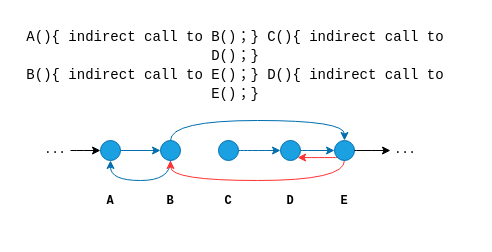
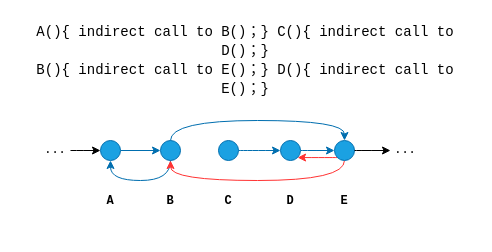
- <mxCell id="23" value="&lt;div style=&quot;font-family: Consolas, &amp;quot;Courier New&amp;quot;, monospace; font-size: 14px; line-height: 19px;&quot;&gt;&lt;div style=&quot;&quot;&gt;A(){ indirect call to B()；} C(){ indirect call to D()；} &lt;/div&gt;&lt;div style=&quot;&quot;&gt;B(){ indirect call to E()；} D(){ indirect call to E()；} &lt;/div&gt;&lt;/div&gt;" style="whiteSpace=wrap;html=1;strokeColor=none;fontFamily=Courier New;fillColor=none;" vertex="1" parent="1"><mxGeometry x="10" y="25" width="450" height="80" as="geometry" /></mxCell>
+ <mxCell id="23" value="&lt;div style=&quot;font-family: Consolas, &amp;quot;Courier New&amp;quot;, monospace; font-size: 14px; line-height: 19px;&quot;&gt;&lt;div style=&quot;&quot;&gt;A(){ indirect call to B()；} C(){ indirect call to D()；} &lt;/div&gt;&lt;div style=&quot;&quot;&gt;B(){ indirect call to E()；} D(){ indirect call to E()；} &lt;/div&gt;&lt;/div&gt;" style="whiteSpace=wrap;html=1;strokeColor=none;fontFamily=Courier New;fillColor=none;" vertex="1" parent="1"><mxGeometry x="20" y="20" width="450" height="80" as="geometry" /></mxCell>
